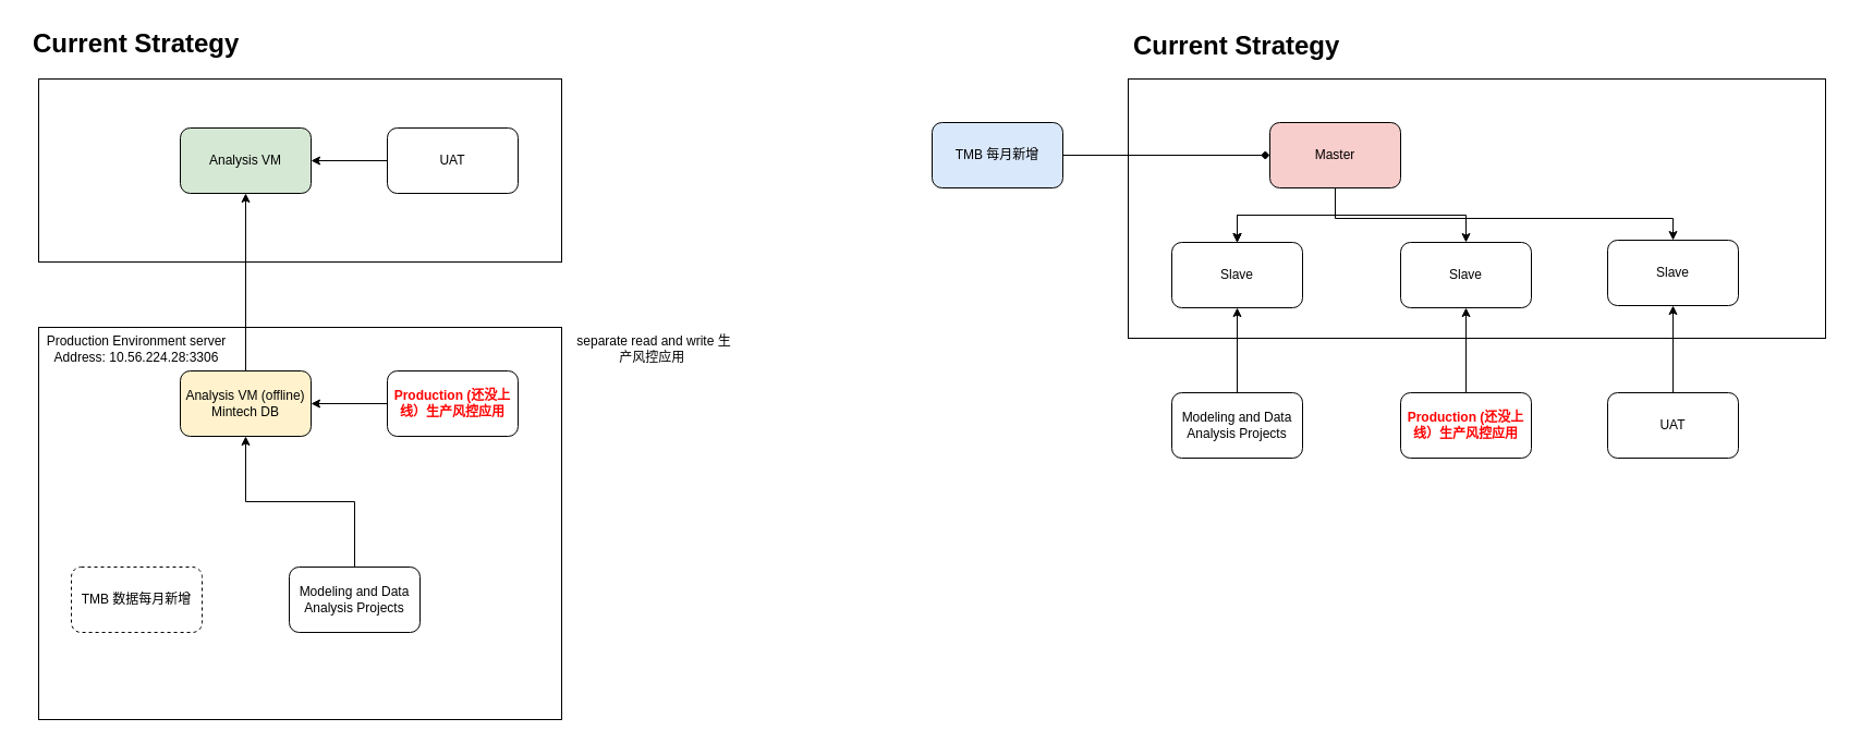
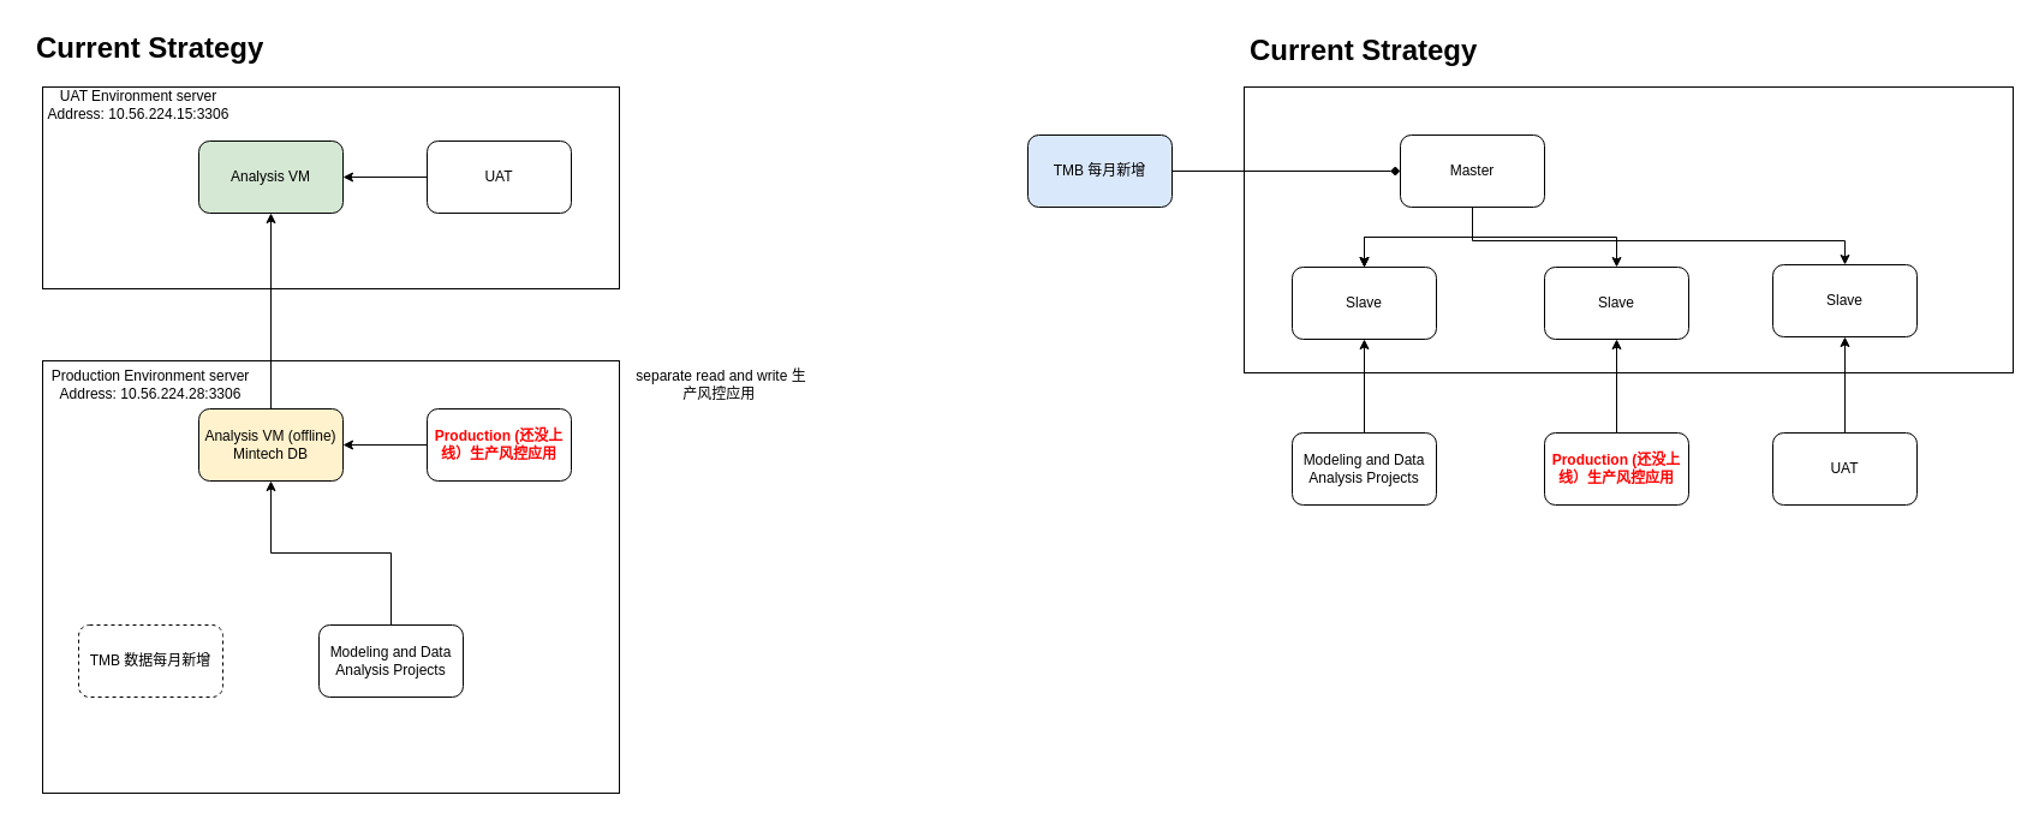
+ <mxCell id="12" value="UAT Environment server Address: 10.56.224.15:3306" style="text;html=1;strokeColor=none;fillColor=none;align=center;verticalAlign=middle;whiteSpace=wrap;rounded=0;" vertex="1" parent="1"><mxGeometry x="35" y="72" width="160" height="30" as="geometry" /></mxCell>
- <mxCell id="24" value="Master" style="rounded=1;whiteSpace=wrap;html=1;fillColor=#f8cecc;" vertex="1" parent="1"><mxGeometry x="1165" y="112" width="120" height="60" as="geometry" /></mxCell>
+ <mxCell id="24" value="Master" style="rounded=1;whiteSpace=wrap;html=1;" vertex="1" parent="1"><mxGeometry x="1165" y="112" width="120" height="60" as="geometry" /></mxCell>
